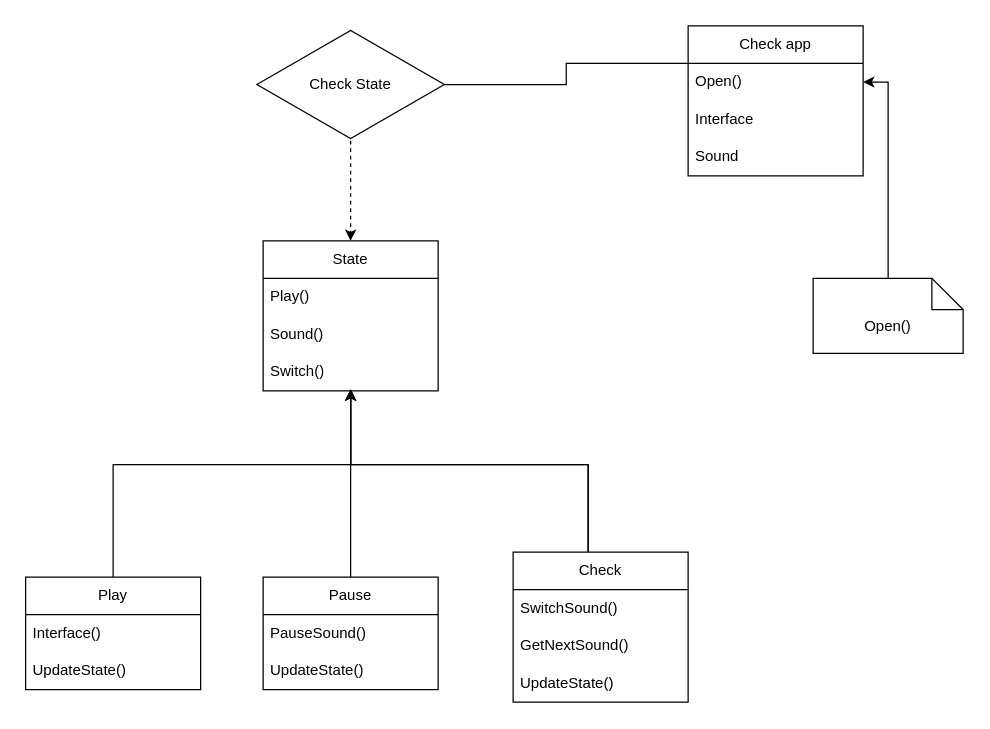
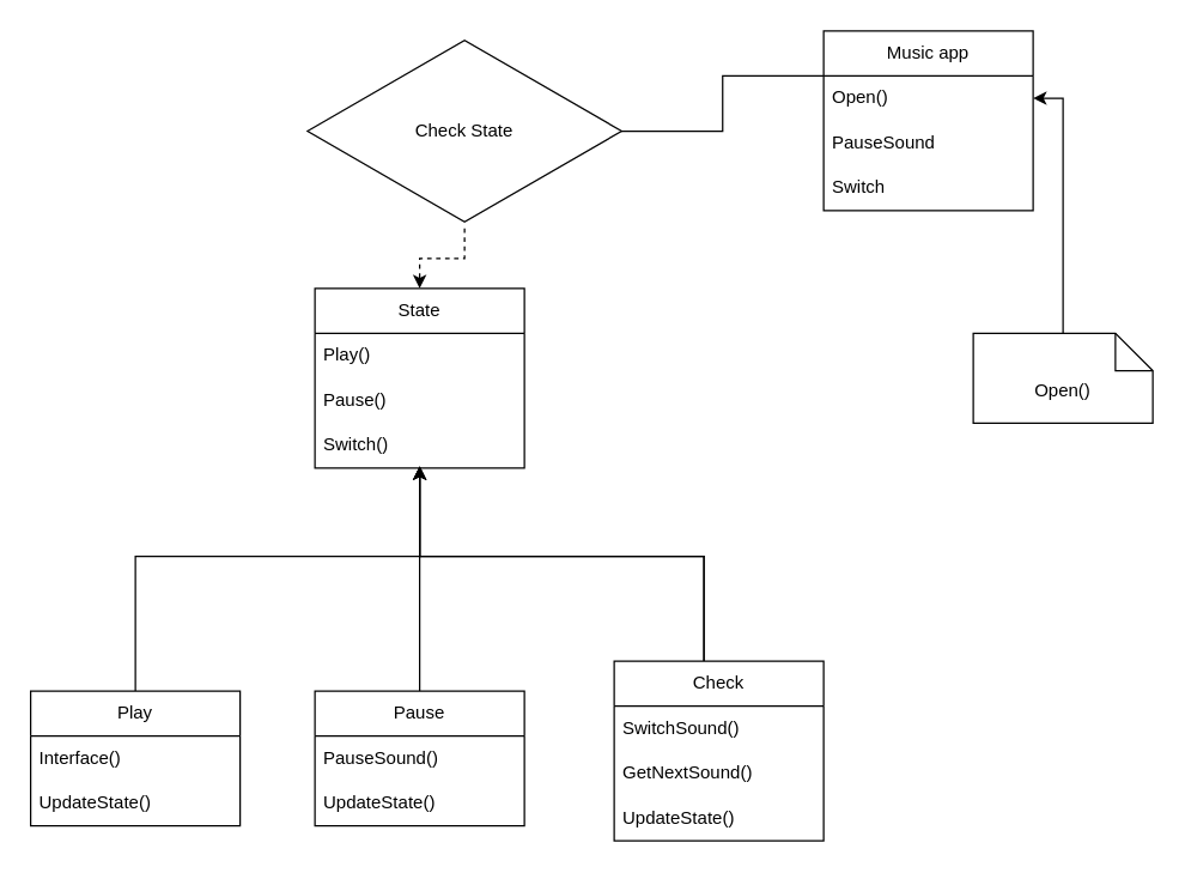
- <mxCell id="3" value="Check app" style="swimlane;fontStyle=0;childLayout=stackLayout;horizontal=1;startSize=30;horizontalStack=0;resizeParent=1;resizeParentMax=0;resizeLast=0;collapsible=1;marginBottom=0;whiteSpace=wrap;html=1;" vertex="1" parent="1"><mxGeometry x="550" y="20" width="140" height="120" as="geometry" /></mxCell>
+ <mxCell id="3" value="Music app" style="swimlane;fontStyle=0;childLayout=stackLayout;horizontal=1;startSize=30;horizontalStack=0;resizeParent=1;resizeParentMax=0;resizeLast=0;collapsible=1;marginBottom=0;whiteSpace=wrap;html=1;" vertex="1" parent="1"><mxGeometry x="550" y="20" width="140" height="120" as="geometry" /></mxCell>
- <mxCell id="21" value="Check State" style="html=1;whiteSpace=wrap;aspect=fixed;shape=isoRectangle;" vertex="1" parent="1"><mxGeometry x="205" y="22" width="150" height="90" as="geometry" /></mxCell>
+ <mxCell id="21" value="Check State" style="html=1;whiteSpace=wrap;aspect=fixed;shape=isoRectangle;" vertex="1" parent="1"><mxGeometry x="205" y="22" width="210" height="130" as="geometry" /></mxCell>
- <mxCell id="5" value="Interface" style="text;strokeColor=none;fillColor=none;align=left;verticalAlign=middle;spacingLeft=4;spacingRight=4;overflow=hidden;points=[[0,0.5],[1,0.5]];portConstraint=eastwest;rotatable=0;whiteSpace=wrap;html=1;" vertex="1" parent="3"><mxGeometry y="60" width="140" height="30" as="geometry" /></mxCell>
+ <mxCell id="5" value="PauseSound" style="text;strokeColor=none;fillColor=none;align=left;verticalAlign=middle;spacingLeft=4;spacingRight=4;overflow=hidden;points=[[0,0.5],[1,0.5]];portConstraint=eastwest;rotatable=0;whiteSpace=wrap;html=1;" vertex="1" parent="3"><mxGeometry y="60" width="140" height="30" as="geometry" /></mxCell>
- <mxCell id="6" value="Sound" style="text;strokeColor=none;fillColor=none;align=left;verticalAlign=middle;spacingLeft=4;spacingRight=4;overflow=hidden;points=[[0,0.5],[1,0.5]];portConstraint=eastwest;rotatable=0;whiteSpace=wrap;html=1;" vertex="1" parent="3"><mxGeometry y="90" width="140" height="30" as="geometry" /></mxCell>
+ <mxCell id="6" value="Switch" style="text;strokeColor=none;fillColor=none;align=left;verticalAlign=middle;spacingLeft=4;spacingRight=4;overflow=hidden;points=[[0,0.5],[1,0.5]];portConstraint=eastwest;rotatable=0;whiteSpace=wrap;html=1;" vertex="1" parent="3"><mxGeometry y="90" width="140" height="30" as="geometry" /></mxCell>
- <mxCell id="25" value="Sound()" style="text;strokeColor=none;fillColor=none;align=left;verticalAlign=middle;spacingLeft=4;spacingRight=4;overflow=hidden;points=[[0,0.5],[1,0.5]];portConstraint=eastwest;rotatable=0;whiteSpace=wrap;html=1;" vertex="1" parent="23"><mxGeometry y="60" width="140" height="30" as="geometry" /></mxCell>
+ <mxCell id="25" value="Pause()" style="text;strokeColor=none;fillColor=none;align=left;verticalAlign=middle;spacingLeft=4;spacingRight=4;overflow=hidden;points=[[0,0.5],[1,0.5]];portConstraint=eastwest;rotatable=0;whiteSpace=wrap;html=1;" vertex="1" parent="23"><mxGeometry y="60" width="140" height="30" as="geometry" /></mxCell>
